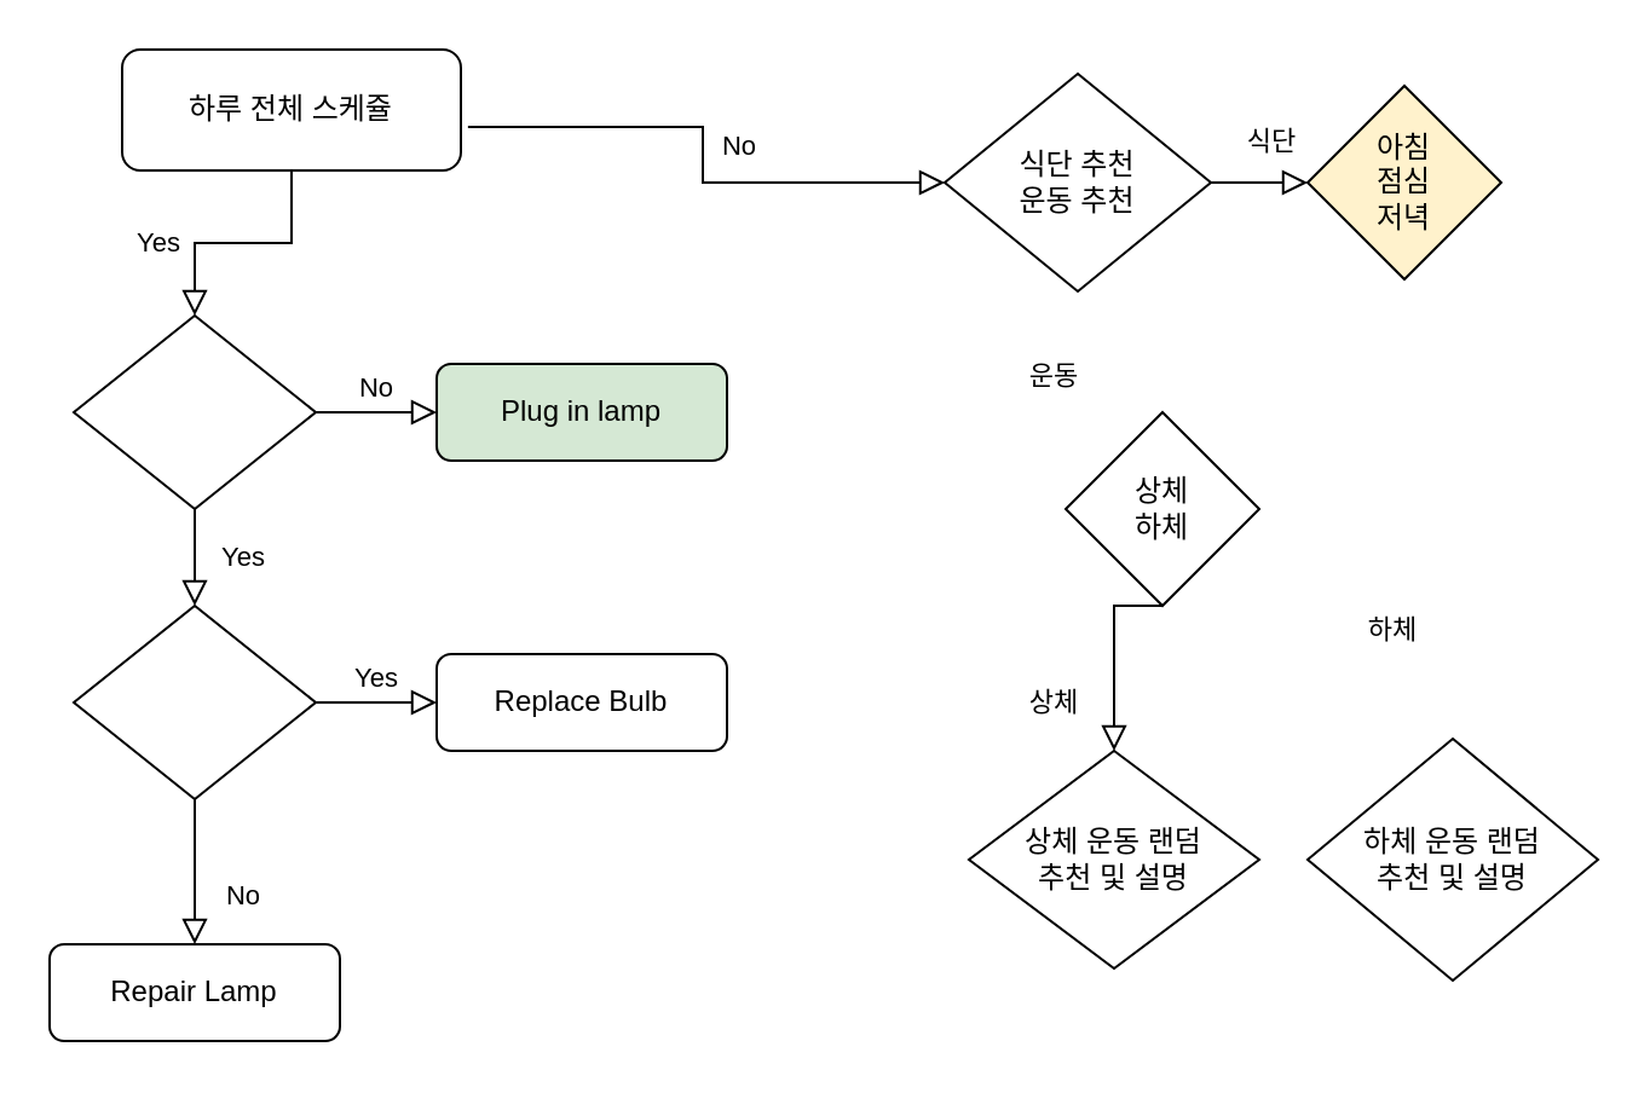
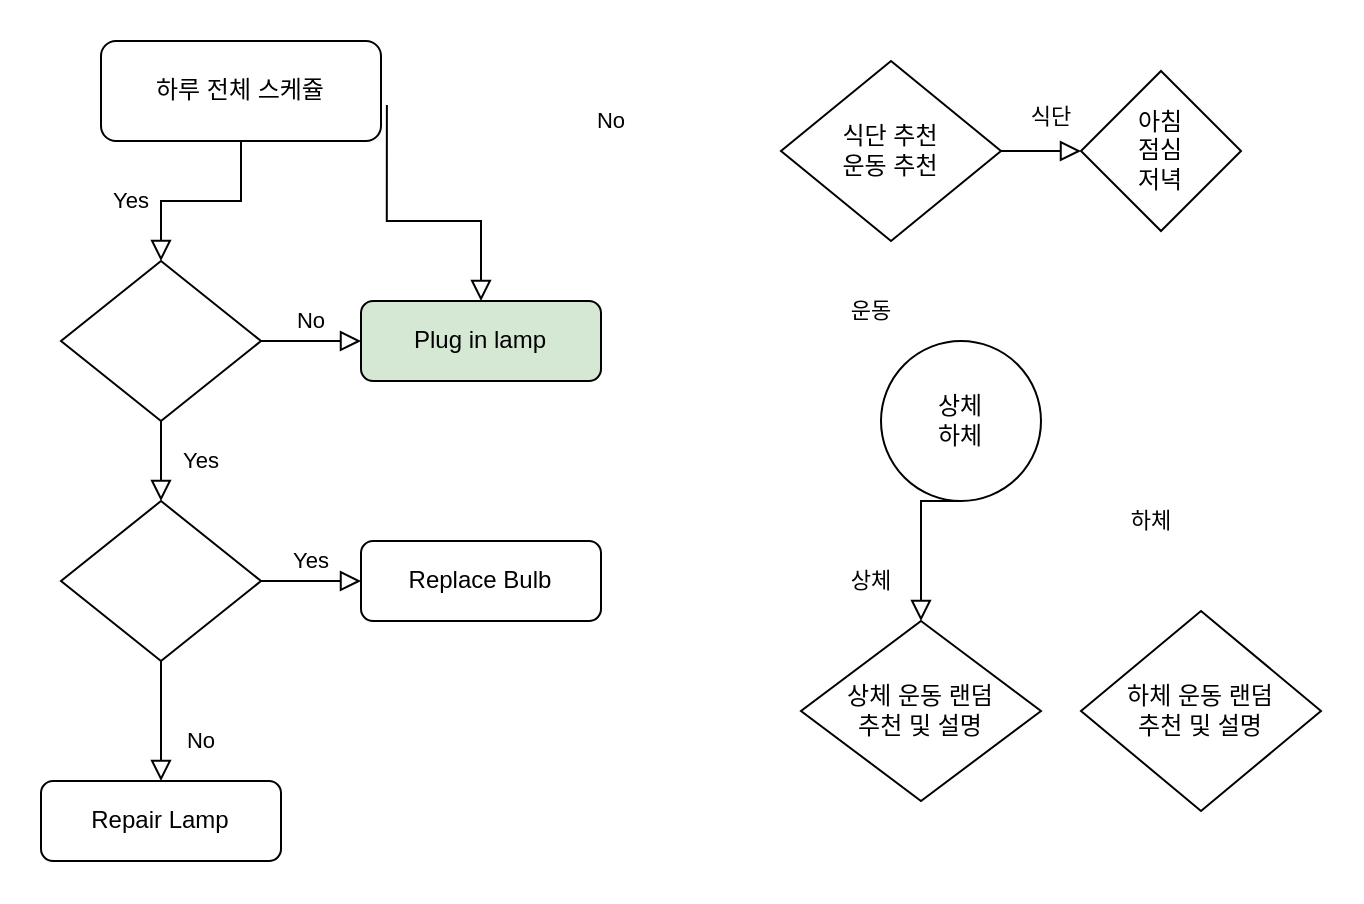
- <mxCell id="14" value="" style="rounded=0;html=1;jettySize=auto;orthogonalLoop=1;fontSize=11;endArrow=block;endFill=0;endSize=8;strokeWidth=1;shadow=0;labelBackgroundColor=none;edgeStyle=orthogonalEdgeStyle;entryX=0;entryY=0.5;entryDx=0;entryDy=0;exitX=1.021;exitY=0.64;exitDx=0;exitDy=0;exitPerimeter=0;" edge="1" parent="1" source="3" target="13"><mxGeometry relative="1" as="geometry"><mxPoint x="314" y="20" as="sourcePoint" /><mxPoint x="274" y="80" as="targetPoint" /></mxGeometry></mxCell>
+ <mxCell id="14" value="" style="rounded=0;html=1;jettySize=auto;orthogonalLoop=1;fontSize=11;endArrow=block;endFill=0;endSize=8;strokeWidth=1;shadow=0;labelBackgroundColor=none;edgeStyle=orthogonalEdgeStyle;exitX=1.021;exitY=0.64;exitDx=0;exitDy=0;exitPerimeter=0;" edge="1" parent="1" source="3" target="7"><mxGeometry relative="1" as="geometry"><mxPoint x="314" y="20" as="sourcePoint" /><mxPoint x="274" y="80" as="targetPoint" /></mxGeometry></mxCell>
- <mxCell id="18" value="아침&lt;br&gt;점심&lt;br&gt;저녁" style="rhombus;whiteSpace=wrap;html=1;fillColor=#fff2cc;" vertex="1" parent="1"><mxGeometry x="540" y="35" width="80" height="80" as="geometry" /></mxCell>
+ <mxCell id="18" value="아침&lt;br&gt;점심&lt;br&gt;저녁" style="rhombus;whiteSpace=wrap;html=1;" vertex="1" parent="1"><mxGeometry x="540" y="35" width="80" height="80" as="geometry" /></mxCell>
- <mxCell id="19" value="상체&lt;br&gt;하체" style="rhombus;whiteSpace=wrap;html=1;" vertex="1" parent="1"><mxGeometry x="440" y="170" width="80" height="80" as="geometry" /></mxCell>
+ <mxCell id="19" value="상체&lt;br&gt;하체" style="ellipse;whiteSpace=wrap;html=1;" vertex="1" parent="1"><mxGeometry x="440" y="170" width="80" height="80" as="geometry" /></mxCell>
